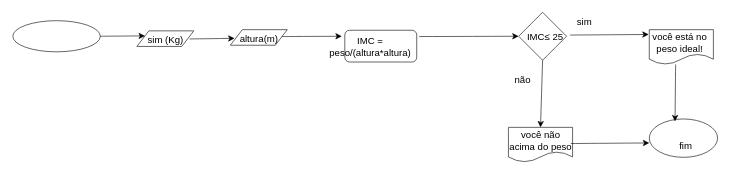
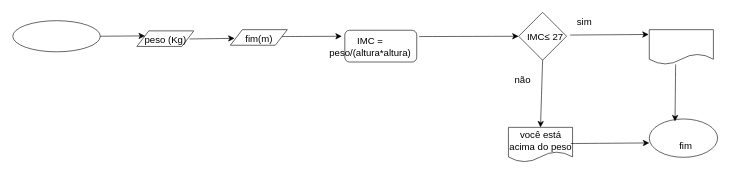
- <mxCell id="23" value="IMC≤ 25" style="text;html=1;strokeColor=none;fillColor=none;align=center;verticalAlign=middle;whiteSpace=wrap;rounded=0;fontSize=16;" vertex="1" parent="1"><mxGeometry x="868" y="45" width="80.5" height="30" as="geometry" /></mxCell>
+ <mxCell id="23" value="IMC≤ 27" style="text;html=1;strokeColor=none;fillColor=none;align=center;verticalAlign=middle;whiteSpace=wrap;rounded=0;fontSize=16;" vertex="1" parent="1"><mxGeometry x="868" y="45" width="80.5" height="30" as="geometry" /></mxCell>
- <mxCell id="26" value="sim (Kg)" style="text;html=1;strokeColor=none;fillColor=none;align=center;verticalAlign=middle;whiteSpace=wrap;rounded=0;fontSize=16;" vertex="1" parent="1"><mxGeometry x="234.5" y="50" width="80" height="30" as="geometry" /></mxCell>
+ <mxCell id="26" value="peso (Kg)" style="text;html=1;strokeColor=none;fillColor=none;align=center;verticalAlign=middle;whiteSpace=wrap;rounded=0;fontSize=16;" vertex="1" parent="1"><mxGeometry x="234.5" y="50" width="80" height="30" as="geometry" /></mxCell>
- <mxCell id="25" value="altura(m)" style="text;html=1;strokeColor=none;fillColor=none;align=center;verticalAlign=middle;whiteSpace=wrap;rounded=0;fontSize=16;" vertex="1" parent="1"><mxGeometry x="400.5" y="48.5" width="60" height="30" as="geometry" /></mxCell>
+ <mxCell id="25" value="fim(m)" style="text;html=1;strokeColor=none;fillColor=none;align=center;verticalAlign=middle;whiteSpace=wrap;rounded=0;fontSize=16;" vertex="1" parent="1"><mxGeometry x="400.5" y="48.5" width="60" height="30" as="geometry" /></mxCell>
- <mxCell id="22" value="você está no peso ideal!" style="text;html=1;strokeColor=none;fillColor=none;align=center;verticalAlign=middle;whiteSpace=wrap;rounded=0;fontSize=16;" vertex="1" parent="1"><mxGeometry x="1086" y="55.5" width="94" height="30" as="geometry" /></mxCell>
- <mxCell id="20" value="você não acima do peso" style="text;html=1;strokeColor=none;fillColor=none;align=center;verticalAlign=middle;whiteSpace=wrap;rounded=0;fontSize=16;" vertex="1" parent="1"><mxGeometry x="843.5" y="220" width="114" height="30" as="geometry" /></mxCell>
+ <mxCell id="20" value="você está acima do peso" style="text;html=1;strokeColor=none;fillColor=none;align=center;verticalAlign=middle;whiteSpace=wrap;rounded=0;fontSize=16;" vertex="1" parent="1"><mxGeometry x="843.5" y="220" width="114" height="30" as="geometry" /></mxCell>
